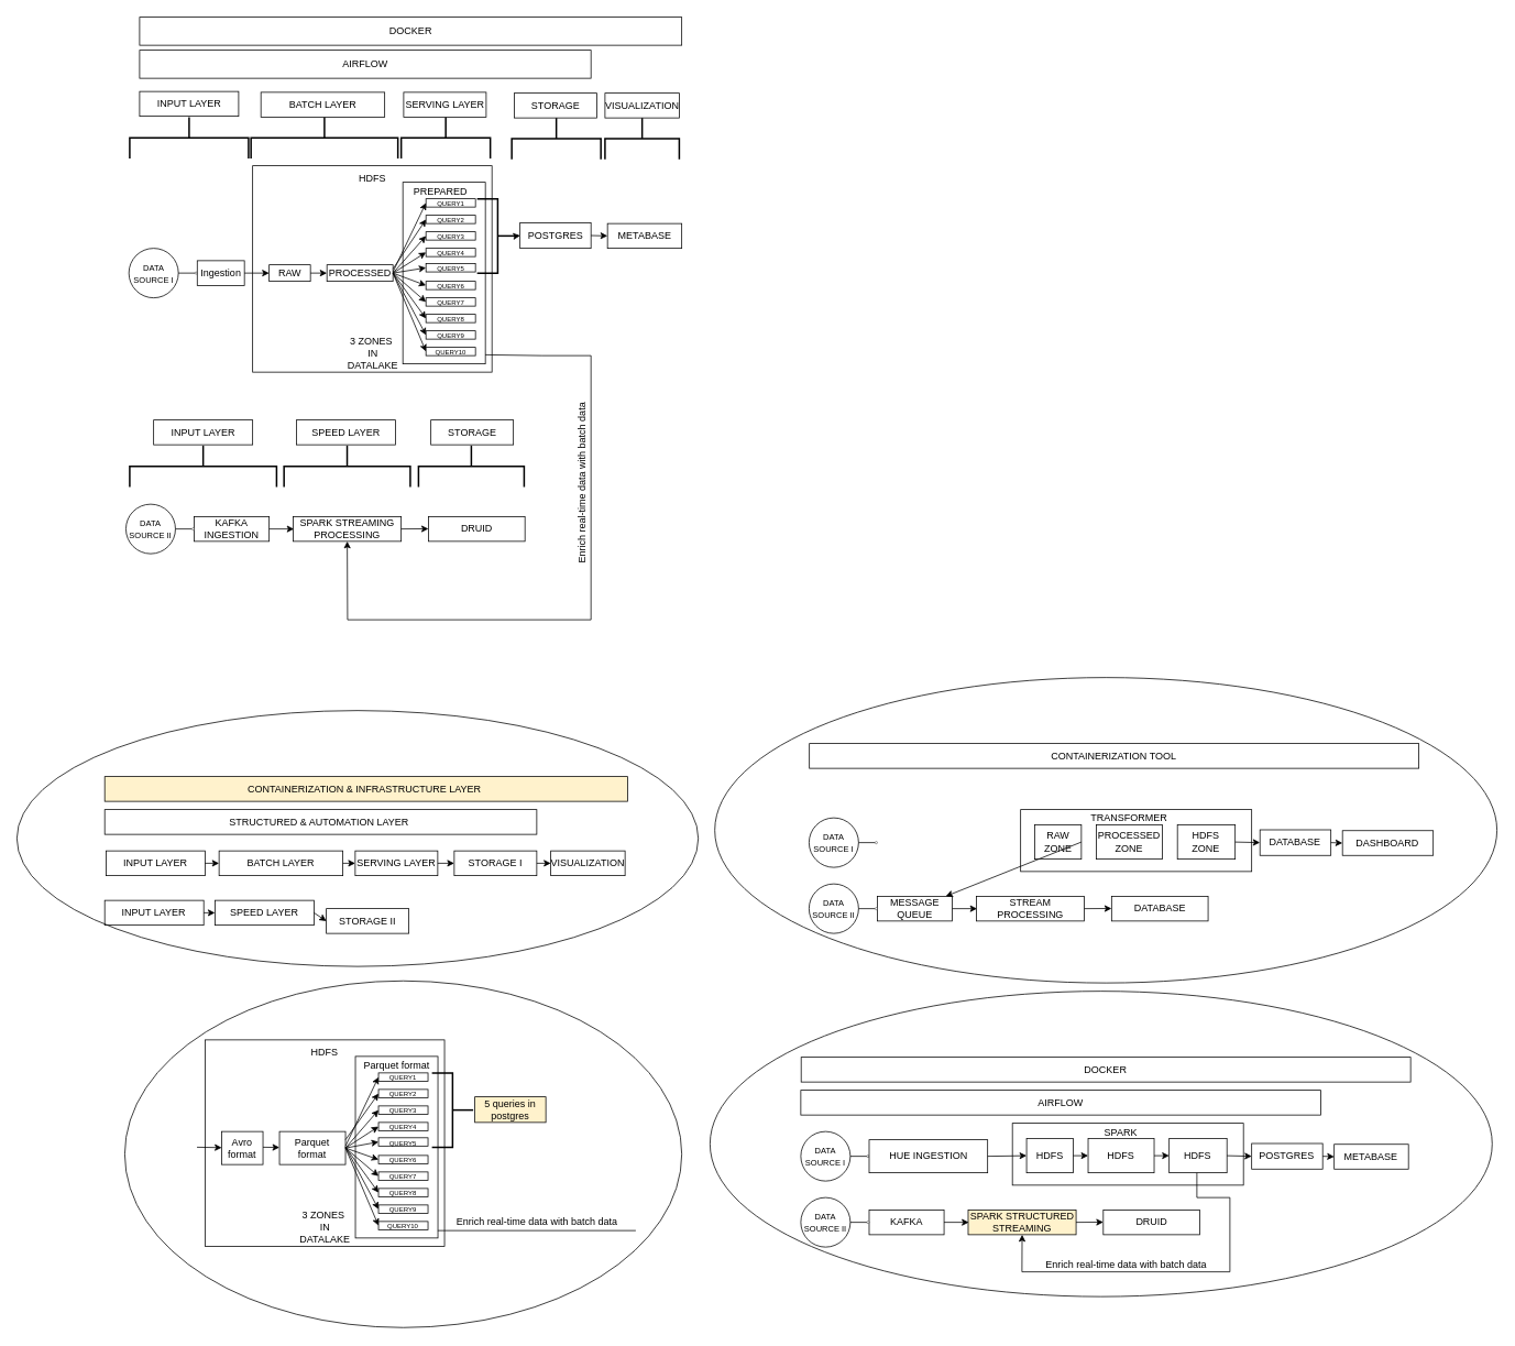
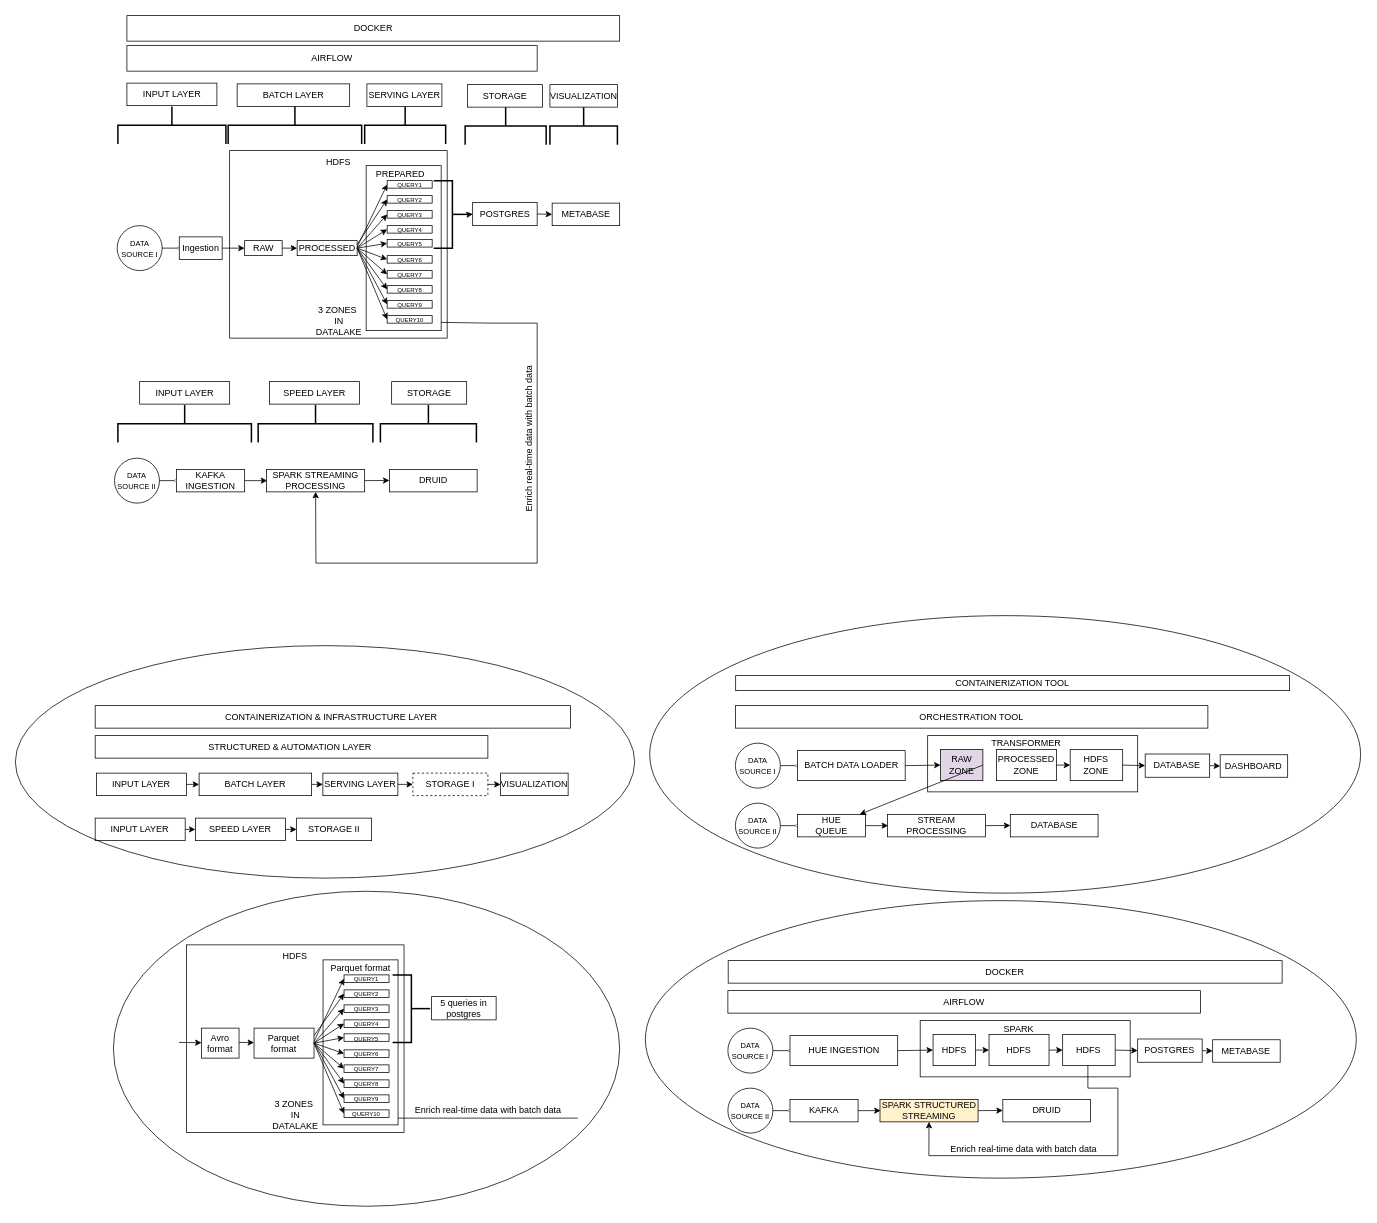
- <mxCell id="109" value="CONTAINERIZATION TOOL" style="rounded=0;whiteSpace=wrap;html=1;" parent="1" vertex="1"><mxGeometry x="980.41" y="900" width="738.59" height="30" as="geometry" /></mxCell>
+ <mxCell id="109" value="CONTAINERIZATION TOOL" style="rounded=0;whiteSpace=wrap;html=1;" parent="1" vertex="1"><mxGeometry x="980.41" y="900" width="738.59" height="20" as="geometry" /></mxCell>
- <mxCell id="83" value="CONTAINERIZATION &amp;amp; INFRASTRUCTURE LAYER&amp;nbsp;" style="rounded=0;whiteSpace=wrap;html=1;fillColor=#fff2cc;" parent="1" vertex="1"><mxGeometry x="126.41" y="940" width="633.59" height="30" as="geometry" /></mxCell>
+ <mxCell id="83" value="CONTAINERIZATION &amp;amp; INFRASTRUCTURE LAYER&amp;nbsp;" style="rounded=0;whiteSpace=wrap;html=1;" parent="1" vertex="1"><mxGeometry x="126.41" y="940" width="633.59" height="30" as="geometry" /></mxCell>
+ <mxCell id="110" value="ORCHESTRATION TOOL" style="rounded=0;whiteSpace=wrap;html=1;" parent="1" vertex="1"><mxGeometry x="980" y="940" width="630" height="30" as="geometry" /></mxCell>
+ <mxCell id="89" value="BATCH DATA LOADER" style="rounded=0;whiteSpace=wrap;html=1;" parent="1" vertex="1"><mxGeometry x="1062.82" y="1000" width="143.59" height="40" as="geometry" /></mxCell>
+ <mxCell id="108" value="" style="endArrow=classic;html=1;rounded=0;exitX=1;exitY=0.5;exitDx=0;exitDy=0;entryX=0;entryY=0.5;entryDx=0;entryDy=0;" parent="1" source="89" target="91" edge="1"><mxGeometry width="50" height="50" relative="1" as="geometry"><mxPoint x="1196.41" y="1060" as="sourcePoint" /><mxPoint x="1210.41" y="1061" as="targetPoint" /></mxGeometry></mxCell>
- <mxCell id="91" value="RAW&lt;br&gt;ZONE" style="rounded=0;whiteSpace=wrap;html=1;" parent="1" vertex="1"><mxGeometry x="1253.59" y="998.59" width="56.41" height="41.41" as="geometry" /></mxCell>
+ <mxCell id="91" value="RAW&lt;br&gt;ZONE" style="rounded=0;whiteSpace=wrap;html=1;fillColor=#e1d5e7;" parent="1" vertex="1"><mxGeometry x="1253.59" y="998.59" width="56.41" height="41.41" as="geometry" /></mxCell>
+ <mxCell id="106" value="" style="endArrow=classic;html=1;rounded=0;exitX=1;exitY=0.5;exitDx=0;exitDy=0;entryX=0;entryY=0.5;entryDx=0;entryDy=0;" parent="1" source="92" target="93" edge="1"><mxGeometry width="50" height="50" relative="1" as="geometry"><mxPoint x="1466.41" y="1080" as="sourcePoint" /><mxPoint x="1480.41" y="1081" as="targetPoint" /></mxGeometry></mxCell>
- <mxCell id="96" value="DASHBOARD" style="rounded=0;whiteSpace=wrap;html=1;" parent="1" vertex="1"><mxGeometry x="1626.41" y="1005.5" width="110" height="30" as="geometry" /></mxCell>
+ <mxCell id="96" value="DASHBOARD" style="rounded=0;whiteSpace=wrap;html=1;" parent="1" vertex="1"><mxGeometry x="1626.41" y="1005.5" width="90" height="30" as="geometry" /></mxCell>
- <mxCell id="71" value="STORAGE I" style="rounded=0;whiteSpace=wrap;html=1;" parent="1" vertex="1"><mxGeometry x="550" y="1030" width="100" height="30" as="geometry" /></mxCell>
+ <mxCell id="71" value="STORAGE I" style="rounded=0;whiteSpace=wrap;html=1;dashed=1;" parent="1" vertex="1"><mxGeometry x="550" y="1030" width="100" height="30" as="geometry" /></mxCell>
- <mxCell id="99" value="&lt;div&gt;MESSAGE&lt;/div&gt;&lt;div&gt;QUEUE&lt;/div&gt;" style="rounded=0;whiteSpace=wrap;html=1;" parent="1" vertex="1"><mxGeometry x="1062.82" y="1085" width="90.77" height="30" as="geometry" /></mxCell>
+ <mxCell id="99" value="&lt;div&gt;HUE&lt;/div&gt;&lt;div&gt;QUEUE&lt;/div&gt;" style="rounded=0;whiteSpace=wrap;html=1;" parent="1" vertex="1"><mxGeometry x="1062.82" y="1085" width="90.77" height="30" as="geometry" /></mxCell>
- <mxCell id="75" value="STORAGE II" style="rounded=0;whiteSpace=wrap;html=1;" parent="1" vertex="1"><mxGeometry x="395" y="1100" width="100" height="30" as="geometry" /></mxCell>
+ <mxCell id="75" value="STORAGE II" style="rounded=0;whiteSpace=wrap;html=1;" parent="1" vertex="1"><mxGeometry x="395" y="1090" width="100" height="30" as="geometry" /></mxCell>
- <mxCell id="171" value="5 queries in postgres" style="rounded=0;whiteSpace=wrap;html=1;fillColor=#fff2cc;" parent="1" vertex="1"><mxGeometry x="575" y="1328" width="86" height="31" as="geometry" /></mxCell>
+ <mxCell id="171" value="5 queries in postgres" style="rounded=0;whiteSpace=wrap;html=1;" parent="1" vertex="1"><mxGeometry x="575" y="1328" width="86" height="31" as="geometry" /></mxCell>
